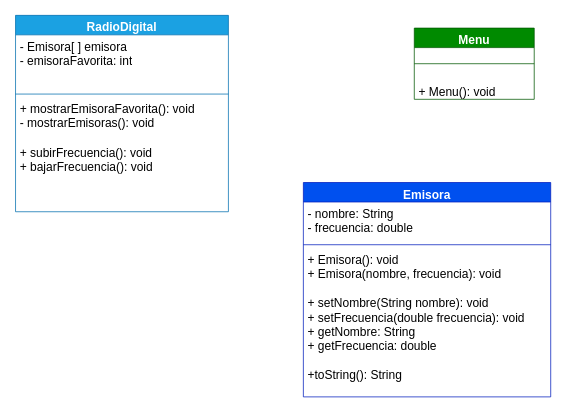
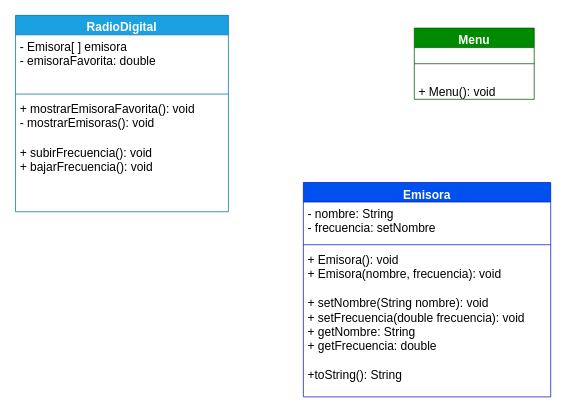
- <mxCell id="10" value="- Emisora[ ] emisora&lt;br&gt;- emisoraFavorita: int" style="text;strokeColor=none;fillColor=none;align=left;verticalAlign=top;spacingLeft=4;spacingRight=4;overflow=hidden;rotatable=0;points=[[0,0.5],[1,0.5]];portConstraint=eastwest;whiteSpace=wrap;html=1;fontSize=16;" vertex="1" parent="9"><mxGeometry y="26" width="284" height="75" as="geometry" /></mxCell>
+ <mxCell id="10" value="- Emisora[ ] emisora&lt;br&gt;- emisoraFavorita: double" style="text;strokeColor=none;fillColor=none;align=left;verticalAlign=top;spacingLeft=4;spacingRight=4;overflow=hidden;rotatable=0;points=[[0,0.5],[1,0.5]];portConstraint=eastwest;whiteSpace=wrap;html=1;fontSize=16;" vertex="1" parent="9"><mxGeometry y="26" width="284" height="75" as="geometry" /></mxCell>
- <mxCell id="6" value="- nombre: String&amp;nbsp;&lt;br&gt;- frecuencia: double" style="text;strokeColor=none;fillColor=none;align=left;verticalAlign=top;spacingLeft=4;spacingRight=4;overflow=hidden;rotatable=0;points=[[0,0.5],[1,0.5]];portConstraint=eastwest;whiteSpace=wrap;html=1;fontSize=16;" vertex="1" parent="5"><mxGeometry y="26" width="330" height="53" as="geometry" /></mxCell>
+ <mxCell id="6" value="- nombre: String&amp;nbsp;&lt;br&gt;- frecuencia: setNombre" style="text;strokeColor=none;fillColor=none;align=left;verticalAlign=top;spacingLeft=4;spacingRight=4;overflow=hidden;rotatable=0;points=[[0,0.5],[1,0.5]];portConstraint=eastwest;whiteSpace=wrap;html=1;fontSize=16;" vertex="1" parent="5"><mxGeometry y="26" width="330" height="53" as="geometry" /></mxCell>
